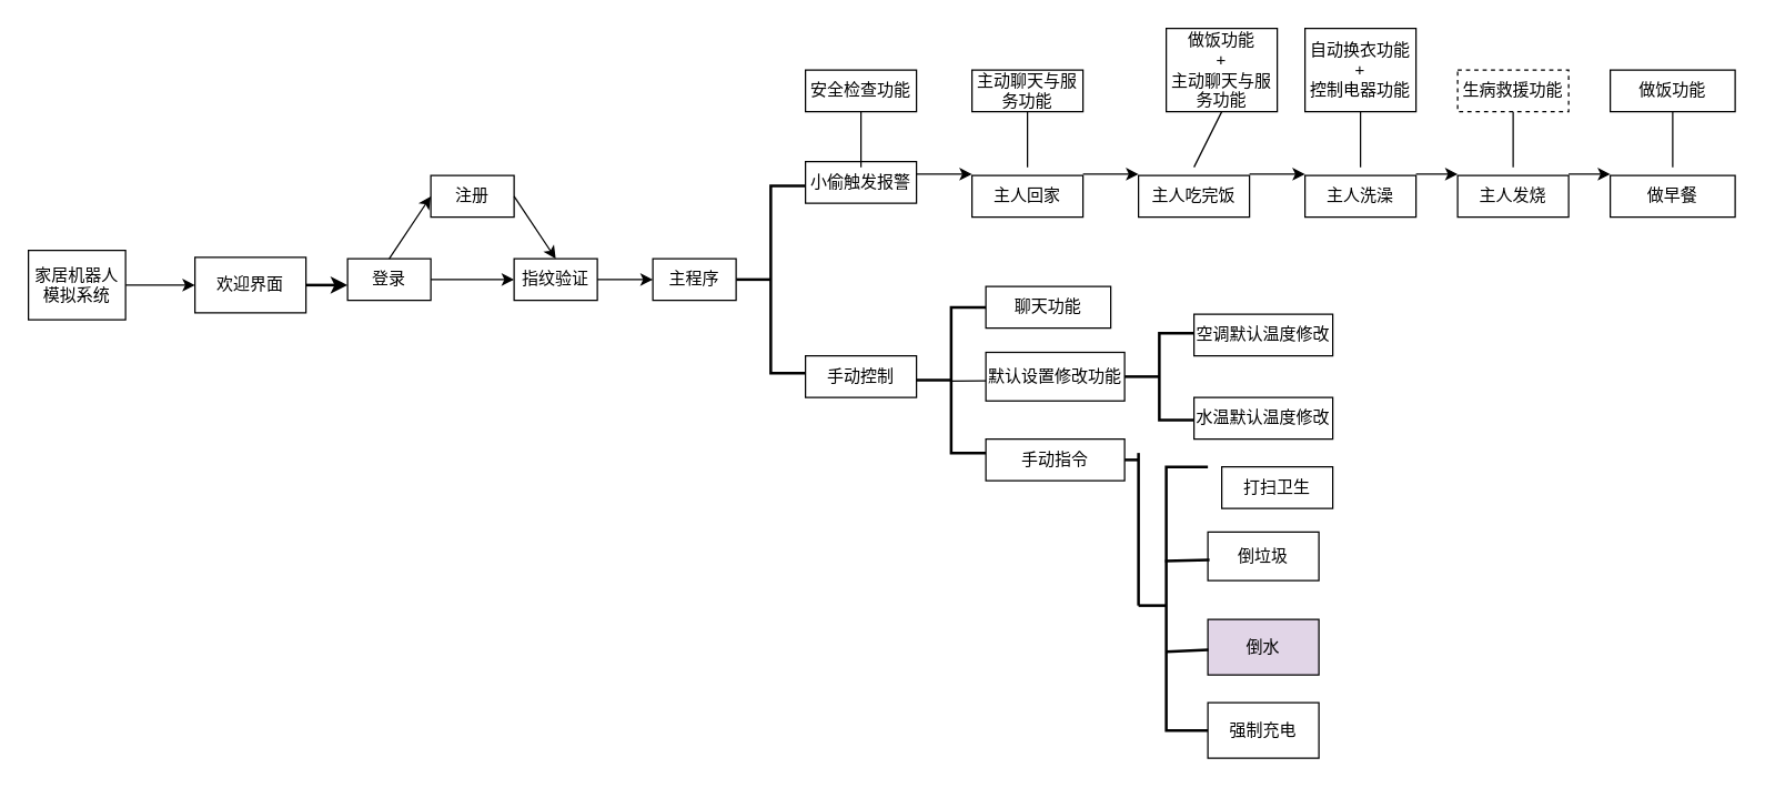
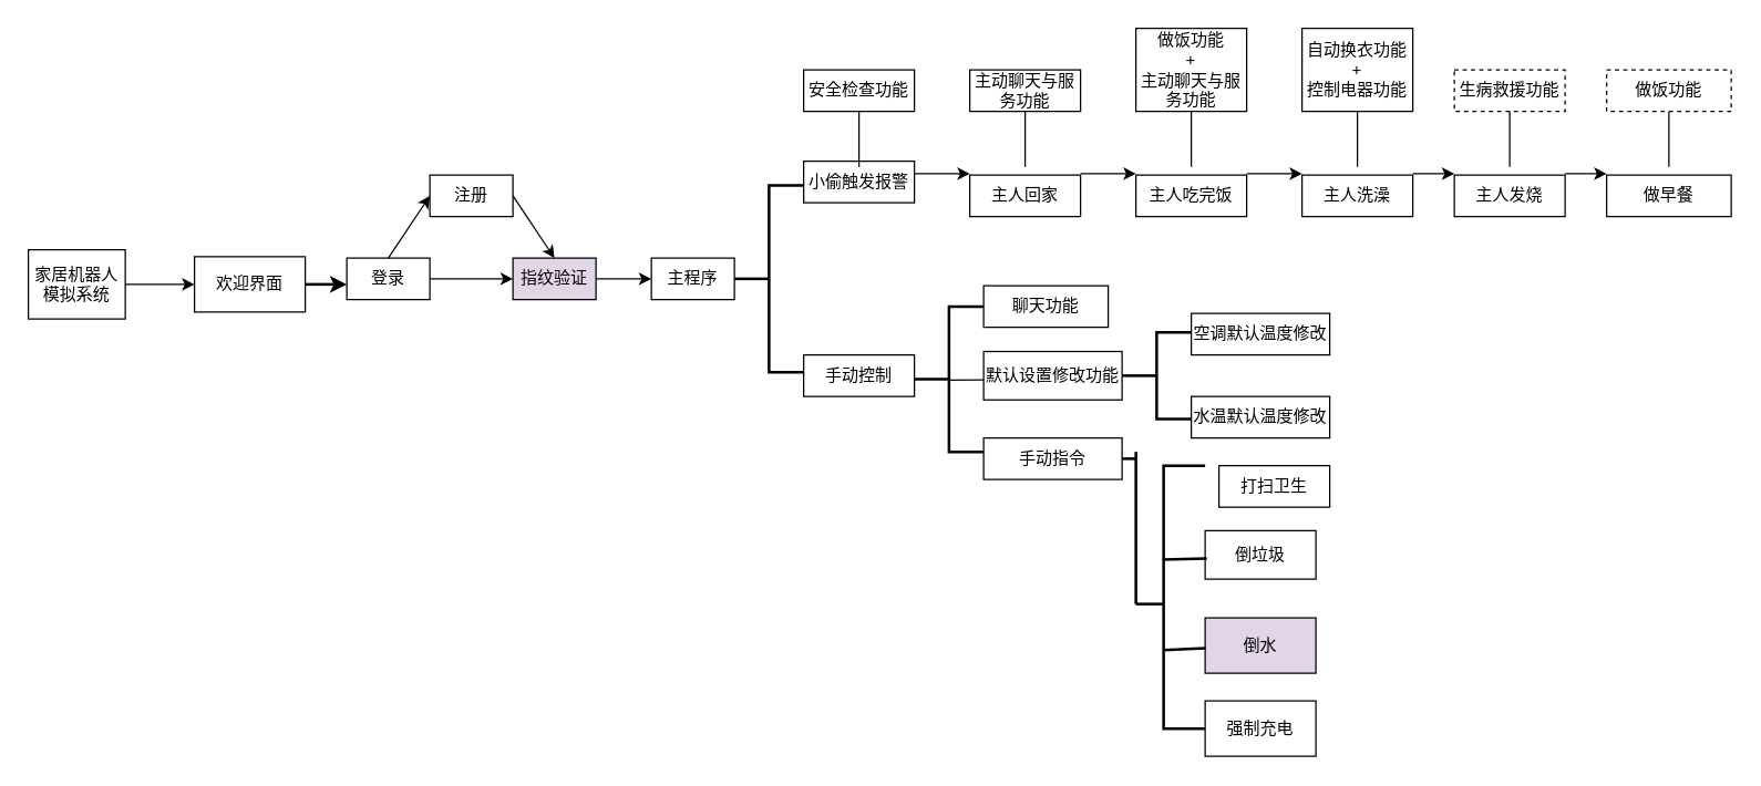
- <mxCell id="27" value="做饭功能&lt;br&gt;+&lt;br&gt;主动聊天与服务功能" style="rounded=0;whiteSpace=wrap;html=1;" vertex="1" parent="1"><mxGeometry x="840" y="20" width="80" height="60" as="geometry" /></mxCell>
+ <mxCell id="27" value="做饭功能&lt;br&gt;+&lt;br&gt;主动聊天与服务功能" style="rounded=0;whiteSpace=wrap;html=1;" vertex="1" parent="1"><mxGeometry x="820" y="20" width="80" height="60" as="geometry" /></mxCell>
- <mxCell id="34" value="做饭功能" style="rounded=0;whiteSpace=wrap;html=1;" vertex="1" parent="1"><mxGeometry x="1160" y="50" width="90" height="30" as="geometry" /></mxCell>
+ <mxCell id="34" value="做饭功能" style="rounded=0;whiteSpace=wrap;html=1;dashed=1;" vertex="1" parent="1"><mxGeometry x="1160" y="50" width="90" height="30" as="geometry" /></mxCell>
- <mxCell id="8" value="指纹验证" style="rounded=0;whiteSpace=wrap;html=1;" vertex="1" parent="1"><mxGeometry x="370" y="186" width="60" height="30" as="geometry" /></mxCell>
+ <mxCell id="8" value="指纹验证" style="rounded=0;whiteSpace=wrap;html=1;fillColor=#e1d5e7;" vertex="1" parent="1"><mxGeometry x="370" y="186" width="60" height="30" as="geometry" /></mxCell>
